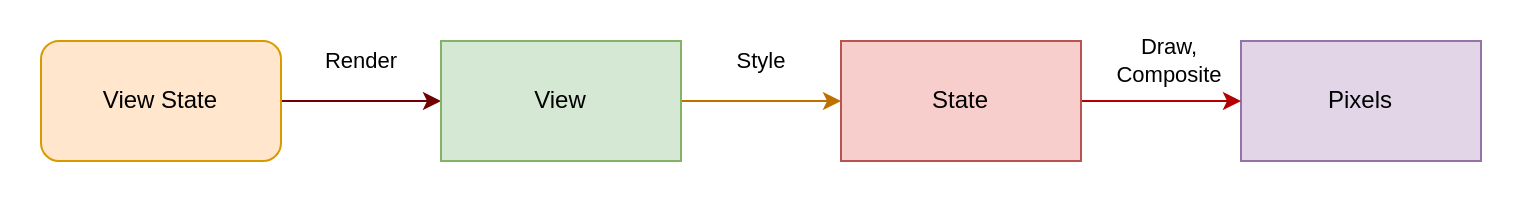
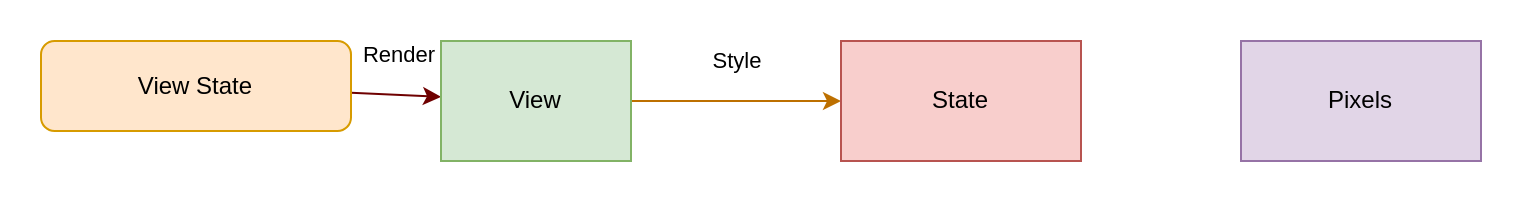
- <mxCell id="3" value="View State" style="rounded=1;whiteSpace=wrap;html=1;fillColor=#ffe6cc;strokeColor=#d79b00;" vertex="1" parent="1"><mxGeometry x="20" y="20" width="120" height="60" as="geometry" /></mxCell>
+ <mxCell id="3" value="View State" style="rounded=1;whiteSpace=wrap;html=1;fillColor=#ffe6cc;strokeColor=#d79b00;" vertex="1" parent="1"><mxGeometry x="20" y="20" width="155" height="45" as="geometry" /></mxCell>
- <mxCell id="5" value="View" style="rounded=0;whiteSpace=wrap;html=1;fillColor=#d5e8d4;strokeColor=#82b366;" vertex="1" parent="1"><mxGeometry x="220" y="20" width="120" height="60" as="geometry" /></mxCell>
+ <mxCell id="5" value="View" style="rounded=0;whiteSpace=wrap;html=1;fillColor=#d5e8d4;strokeColor=#82b366;" vertex="1" parent="1"><mxGeometry x="220" y="20" width="95" height="60" as="geometry" /></mxCell>
- <mxCell id="7" value="Draw,&lt;br&gt;Composite" style="edgeStyle=none;html=1;fillColor=#e51400;strokeColor=#B20000;" edge="1" parent="1" source="8" target="6"><mxGeometry x="0.091" y="20" relative="1" as="geometry"><mxPoint as="offset" /></mxGeometry></mxCell>
